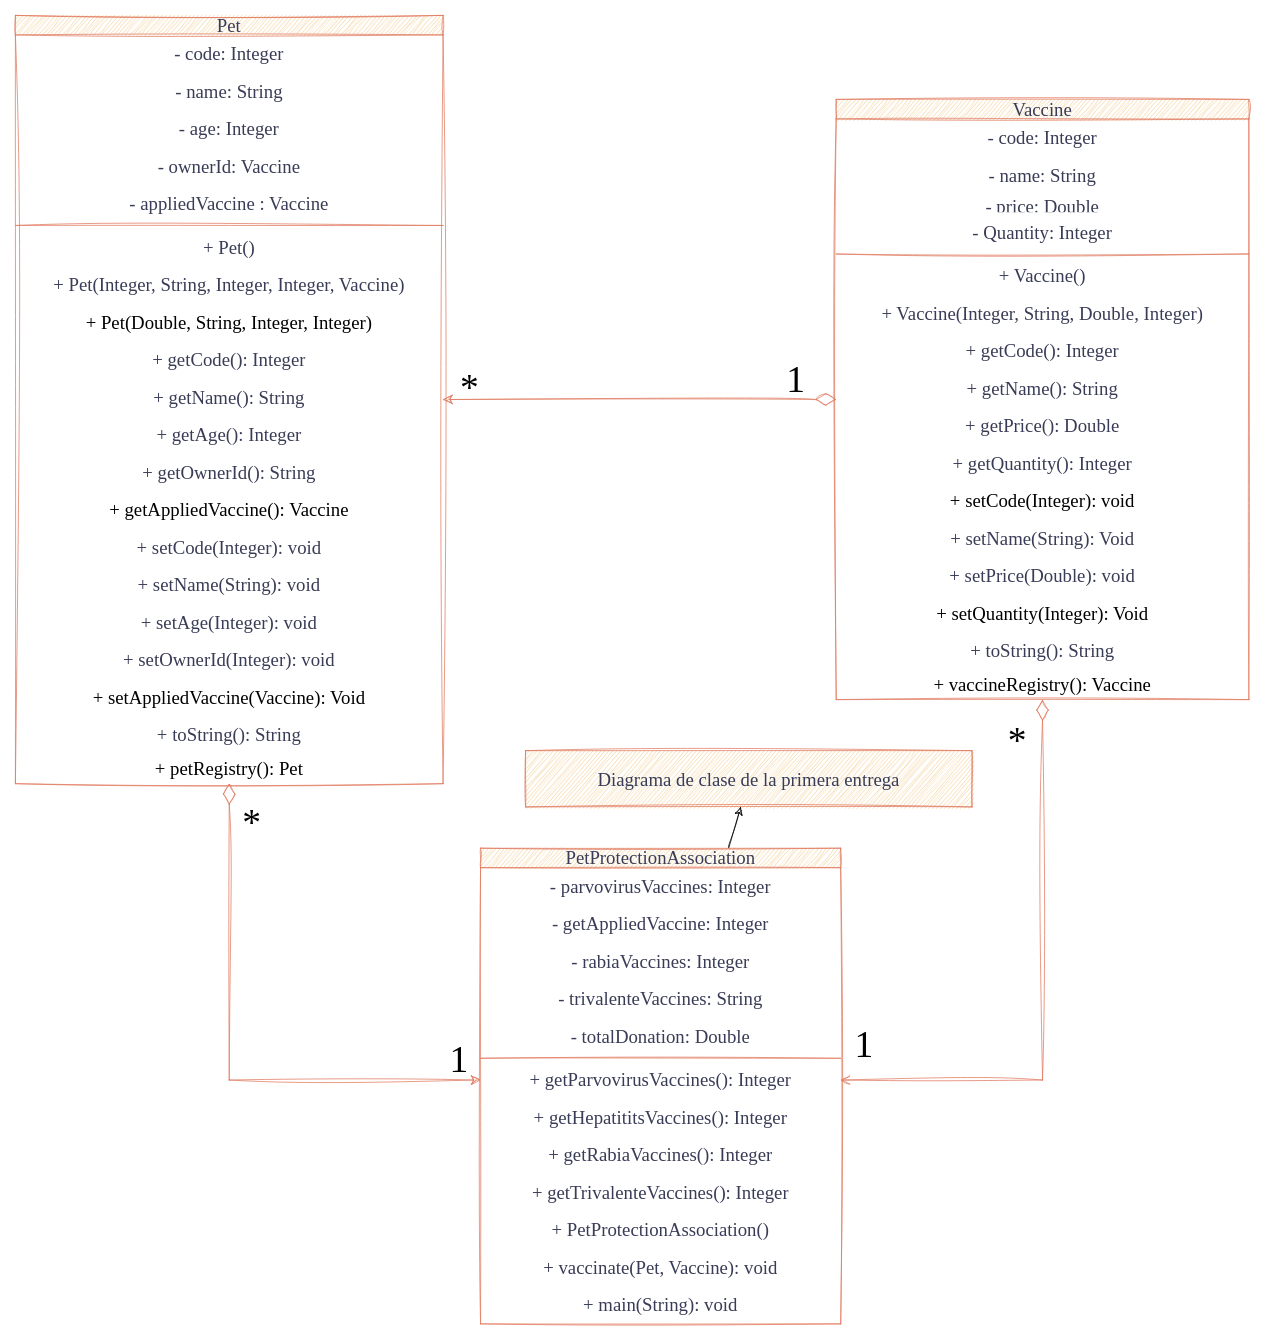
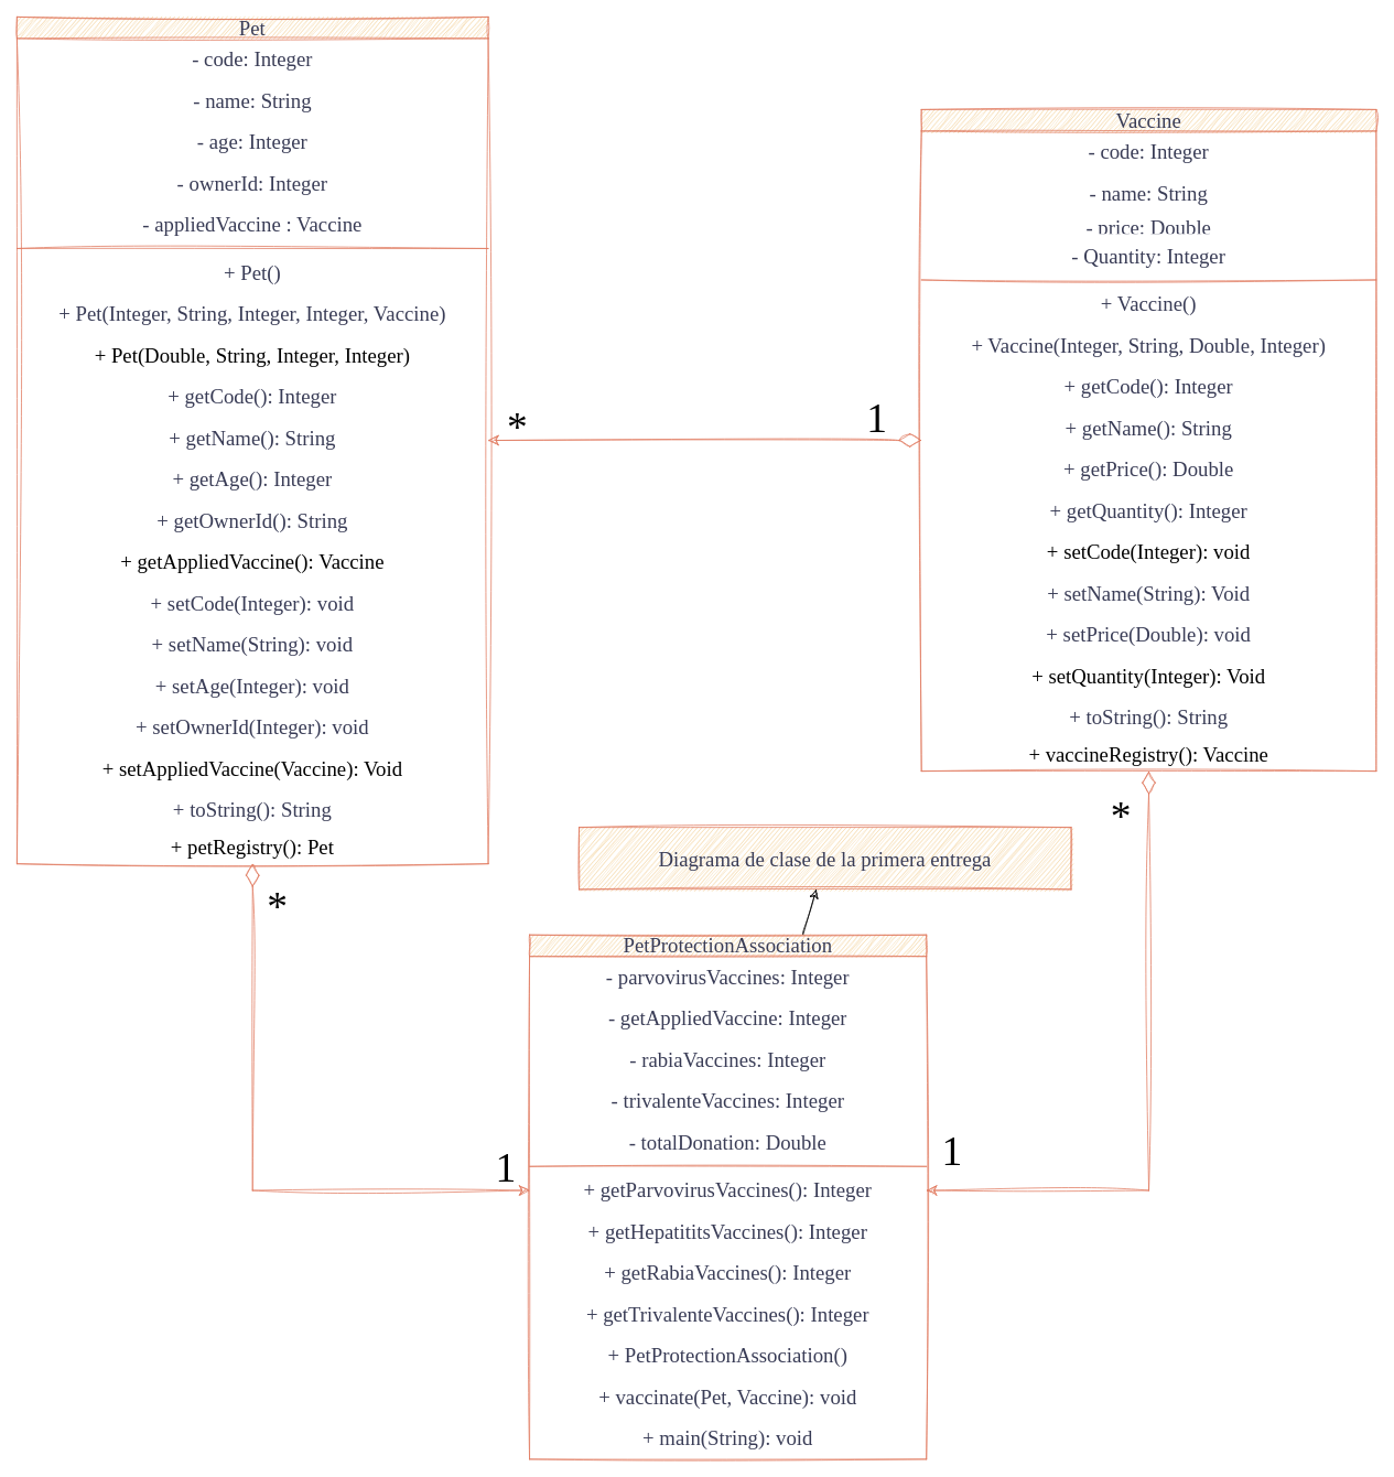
- <mxCell id="7" value="- ownerId: Vaccine" style="text;strokeColor=none;fillColor=none;align=center;verticalAlign=middle;spacingLeft=4;spacingRight=4;overflow=hidden;rotatable=0;points=[[0,0.5],[1,0.5]];portConstraint=eastwest;whiteSpace=wrap;html=1;rounded=0;labelBackgroundColor=none;fontFamily=Architects Daughter;fontSize=25;sketch=1;curveFitting=1;jiggle=2;fontColor=#393C56;fontSource=https%3A%2F%2Ffonts.googleapis.com%2Fcss%3Ffamily%3DArchitects%2BDaughter;fontStyle=0" parent="3" vertex="1"><mxGeometry y="176" width="570" height="50" as="geometry" /></mxCell>
+ <mxCell id="7" value="- ownerId: Integer" style="text;strokeColor=none;fillColor=none;align=center;verticalAlign=middle;spacingLeft=4;spacingRight=4;overflow=hidden;rotatable=0;points=[[0,0.5],[1,0.5]];portConstraint=eastwest;whiteSpace=wrap;html=1;rounded=0;labelBackgroundColor=none;fontFamily=Architects Daughter;fontSize=25;sketch=1;curveFitting=1;jiggle=2;fontColor=#393C56;fontSource=https%3A%2F%2Ffonts.googleapis.com%2Fcss%3Ffamily%3DArchitects%2BDaughter;fontStyle=0" parent="3" vertex="1"><mxGeometry y="176" width="570" height="50" as="geometry" /></mxCell>
- <mxCell id="51" value="- trivalenteVaccines: String" style="text;strokeColor=none;fillColor=none;align=center;verticalAlign=middle;spacingLeft=4;spacingRight=4;overflow=hidden;rotatable=0;points=[[0,0.5],[1,0.5]];portConstraint=eastwest;whiteSpace=wrap;html=1;fontSize=25;fontFamily=Architects Daughter;labelBackgroundColor=none;sketch=1;curveFitting=1;jiggle=2;fontColor=#393C56;fontSource=https%3A%2F%2Ffonts.googleapis.com%2Fcss%3Ffamily%3DArchitects%2BDaughter;fontStyle=0" parent="47" vertex="1"><mxGeometry y="176" width="480" height="50" as="geometry" /></mxCell>
+ <mxCell id="51" value="- trivalenteVaccines: Integer" style="text;strokeColor=none;fillColor=none;align=center;verticalAlign=middle;spacingLeft=4;spacingRight=4;overflow=hidden;rotatable=0;points=[[0,0.5],[1,0.5]];portConstraint=eastwest;whiteSpace=wrap;html=1;fontSize=25;fontFamily=Architects Daughter;labelBackgroundColor=none;sketch=1;curveFitting=1;jiggle=2;fontColor=#393C56;fontSource=https%3A%2F%2Ffonts.googleapis.com%2Fcss%3Ffamily%3DArchitects%2BDaughter;fontStyle=0" parent="47" vertex="1"><mxGeometry y="176" width="480" height="50" as="geometry" /></mxCell>
- <mxCell id="25" style="edgeStyle=orthogonalEdgeStyle;rounded=0;orthogonalLoop=1;jettySize=auto;html=1;entryX=1;entryY=0.5;entryDx=0;entryDy=0;fontSize=25;startSize=25;endSize=10;endArrow=open;endFill=1;startArrow=diamondThin;startFill=0;sketch=1;curveFitting=1;jiggle=2;labelBackgroundColor=none;strokeColor=#E07A5F;fontColor=default;fontFamily=Architects Daughter;fontSource=https%3A%2F%2Ffonts.googleapis.com%2Fcss%3Ffamily%3DArchitects%2BDaughter;align=center;fontStyle=0;verticalAlign=middle;" parent="1" source="28" target="54" edge="1"><mxGeometry relative="1" as="geometry" /></mxCell>
+ <mxCell id="25" style="edgeStyle=orthogonalEdgeStyle;rounded=0;orthogonalLoop=1;jettySize=auto;html=1;entryX=1;entryY=0.5;entryDx=0;entryDy=0;fontSize=25;startSize=25;endSize=10;endArrow=classic;endFill=1;startArrow=diamondThin;startFill=0;sketch=1;curveFitting=1;jiggle=2;labelBackgroundColor=none;strokeColor=#E07A5F;fontColor=default;fontFamily=Architects Daughter;fontSource=https%3A%2F%2Ffonts.googleapis.com%2Fcss%3Ffamily%3DArchitects%2BDaughter;align=center;fontStyle=0;verticalAlign=middle;" parent="1" source="28" target="54" edge="1"><mxGeometry relative="1" as="geometry" /></mxCell>
